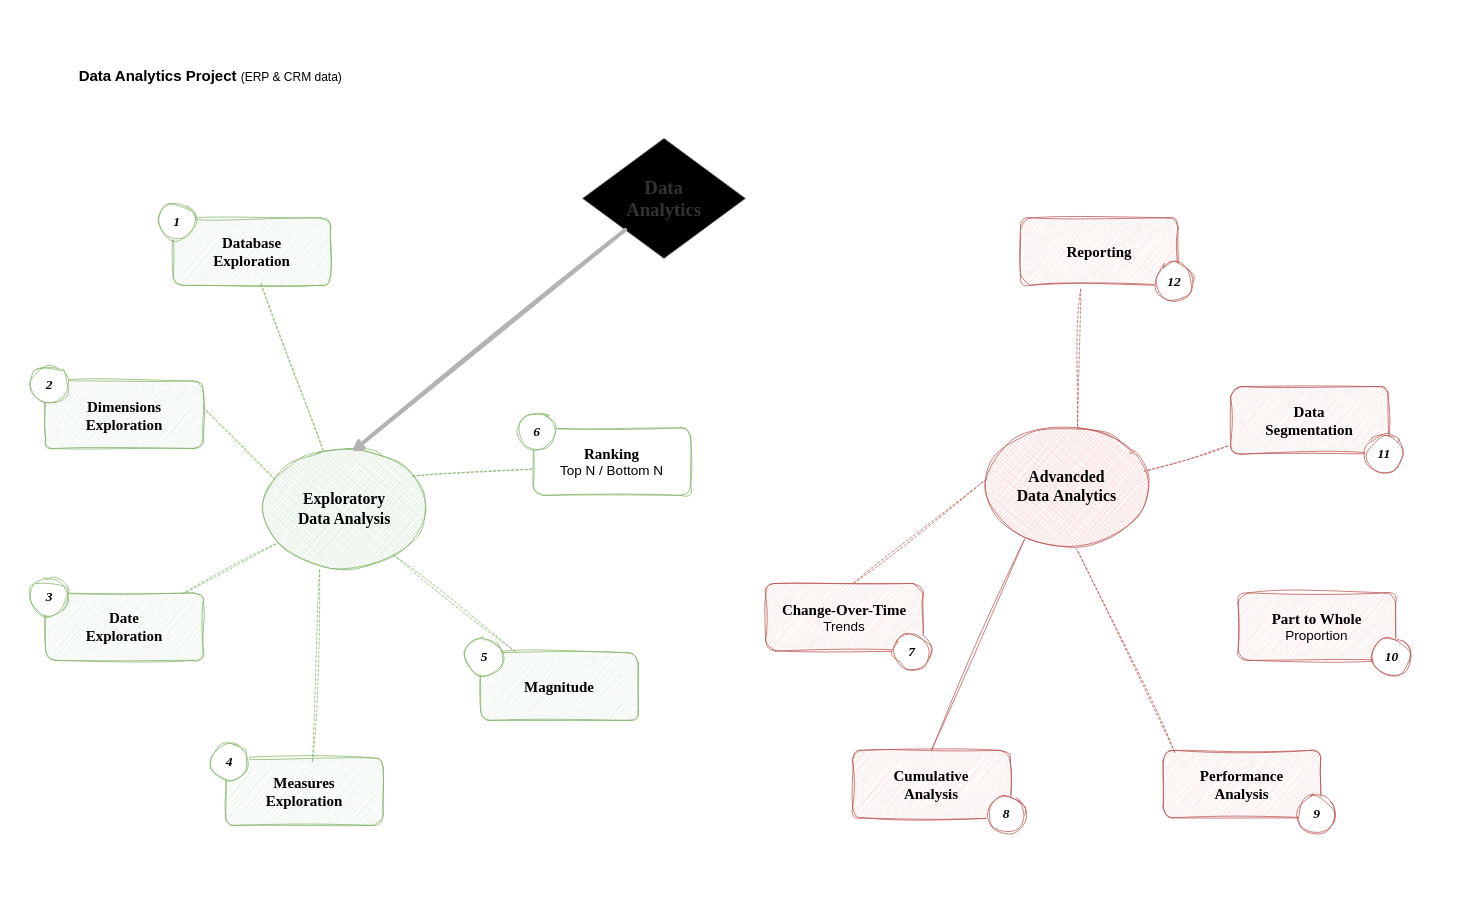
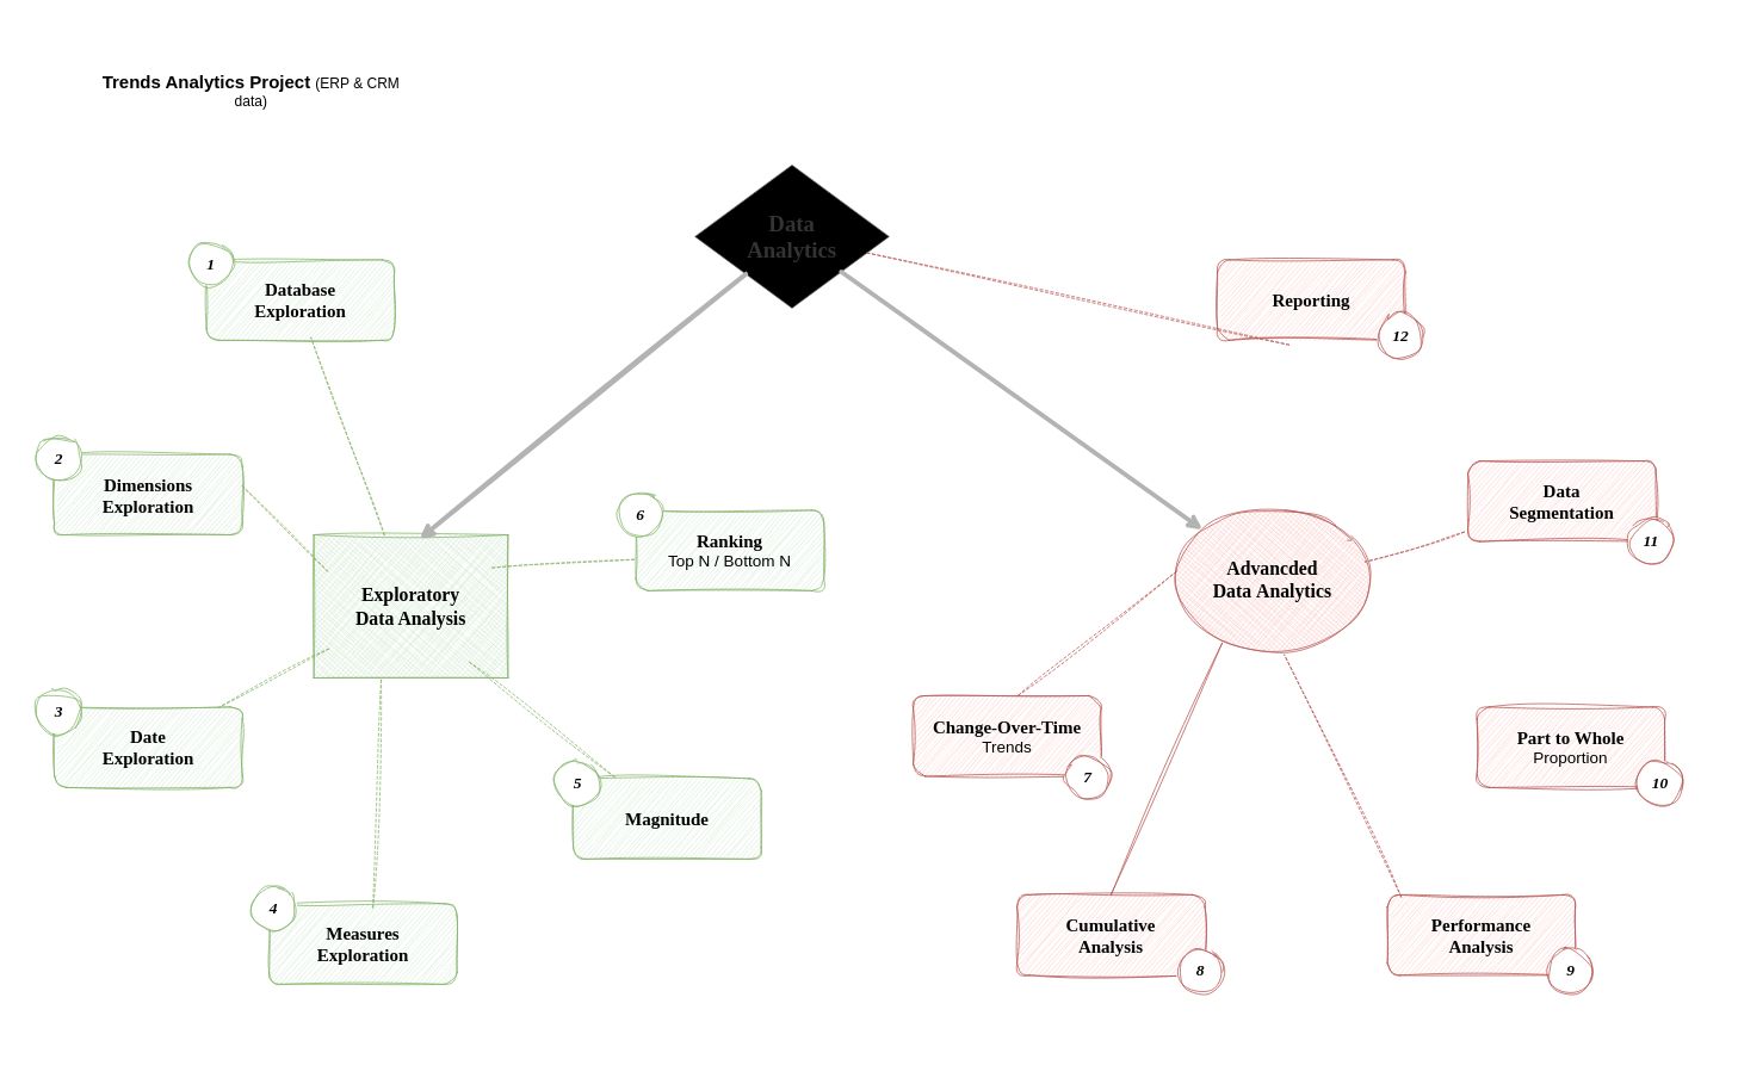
- <mxCell id="2" value="&lt;font style=&quot;&quot;&gt;&lt;b style=&quot;font-size: 20px;&quot;&gt;Data Analytics Project&amp;nbsp;&lt;/b&gt;&lt;font style=&quot;font-size: 16px;&quot;&gt;(ERP &amp;amp; CRM data)&lt;/font&gt;&lt;/font&gt;" style="text;html=1;align=center;verticalAlign=middle;whiteSpace=wrap;rounded=0;" parent="1" vertex="1"><mxGeometry x="100" y="60" width="360" height="80" as="geometry" /></mxCell>
+ <mxCell id="2" value="&lt;font style=&quot;&quot;&gt;&lt;b style=&quot;font-size: 20px;&quot;&gt;Trends Analytics Project&amp;nbsp;&lt;/b&gt;&lt;font style=&quot;font-size: 16px;&quot;&gt;(ERP &amp;amp; CRM data)&lt;/font&gt;&lt;/font&gt;" style="text;html=1;align=center;verticalAlign=middle;whiteSpace=wrap;rounded=0;" parent="1" vertex="1"><mxGeometry x="100" y="60" width="360" height="80" as="geometry" /></mxCell>
+ <mxCell id="47" value="" style="endArrow=classic;html=1;rounded=0;sketch=1;curveFitting=1;jiggle=2;curved=0;strokeWidth=5;strokeColor=#B3B3B3;" edge="1" parent="1" source="3" target="42"><mxGeometry width="50" height="50" relative="1" as="geometry"><mxPoint x="800" y="228" as="sourcePoint" /><mxPoint x="478" y="612" as="targetPoint" /></mxGeometry></mxCell>
- <mxCell id="58" value="" style="endArrow=none;dashed=1;html=1;strokeWidth=1;rounded=0;entryX=0.567;entryY=0.009;entryDx=0;entryDy=0;entryPerimeter=0;exitX=0.381;exitY=1.056;exitDx=0;exitDy=0;sketch=1;curveFitting=1;jiggle=2;fillColor=#f8cecc;strokeColor=#b85450;exitPerimeter=0;" edge="1" parent="1" source="30" target="42"><mxGeometry width="50" height="50" relative="1" as="geometry"><mxPoint x="1646" y="604" as="sourcePoint" /><mxPoint x="1535" y="638" as="targetPoint" /></mxGeometry></mxCell>
+ <mxCell id="58" value="" style="endArrow=none;dashed=1;html=1;strokeWidth=1;rounded=0;exitX=0.381;exitY=1.056;exitDx=0;exitDy=0;sketch=1;curveFitting=1;jiggle=2;fillColor=#f8cecc;strokeColor=#b85450;exitPerimeter=0;" edge="1" parent="1" source="30" target="3"><mxGeometry width="50" height="50" relative="1" as="geometry"><mxPoint x="1646" y="604" as="sourcePoint" /><mxPoint x="1535" y="638" as="targetPoint" /></mxGeometry></mxCell>
- <mxCell id="21" value="&lt;font face=&quot;Comic Sans MS&quot;&gt;&lt;span style=&quot;font-size: 20px;&quot;&gt;&lt;b&gt;Ranking&lt;/b&gt;&lt;/span&gt;&lt;/font&gt;&lt;div&gt;&lt;font style=&quot;font-size: 18px;&quot; face=&quot;Helvetica&quot;&gt;Top N / Bottom N&lt;/font&gt;&lt;/div&gt;" style="rounded=1;whiteSpace=wrap;html=1;sketch=1;curveFitting=1;jiggle=2;fillColor=#ffffff;strokeColor=#82b366;fillStyle=hatch;" vertex="1" parent="20"><mxGeometry x="20" y="20" width="210" height="90" as="geometry" /></mxCell>
+ <mxCell id="21" value="&lt;font face=&quot;Comic Sans MS&quot;&gt;&lt;span style=&quot;font-size: 20px;&quot;&gt;&lt;b&gt;Ranking&lt;/b&gt;&lt;/span&gt;&lt;/font&gt;&lt;div&gt;&lt;font style=&quot;font-size: 18px;&quot; face=&quot;Helvetica&quot;&gt;Top N / Bottom N&lt;/font&gt;&lt;/div&gt;" style="rounded=1;whiteSpace=wrap;html=1;sketch=1;curveFitting=1;jiggle=2;fillColor=#d5e8d4;strokeColor=#82b366;fillStyle=hatch;" vertex="1" parent="20"><mxGeometry x="20" y="20" width="210" height="90" as="geometry" /></mxCell>
- <mxCell id="4" value="&lt;font style=&quot;font-size: 21px;&quot; face=&quot;Comic Sans MS&quot;&gt;&lt;b&gt;Exploratory&lt;/b&gt;&lt;/font&gt;&lt;div&gt;&lt;font style=&quot;font-size: 21px;&quot; face=&quot;Comic Sans MS&quot;&gt;&lt;b&gt;Data Analysis&lt;/b&gt;&lt;/font&gt;&lt;/div&gt;" style="ellipse;whiteSpace=wrap;html=1;sketch=1;curveFitting=1;jiggle=2;fillColor=#d5e8d4;strokeColor=#82b366;gradientColor=none;fillStyle=cross-hatch;fontStyle=0" vertex="1" parent="1"><mxGeometry x="350" y="597.5" width="217" height="160" as="geometry" /></mxCell>
+ <mxCell id="4" value="&lt;font style=&quot;font-size: 21px;&quot; face=&quot;Comic Sans MS&quot;&gt;&lt;b&gt;Exploratory&lt;/b&gt;&lt;/font&gt;&lt;div&gt;&lt;font style=&quot;font-size: 21px;&quot; face=&quot;Comic Sans MS&quot;&gt;&lt;b&gt;Data Analysis&lt;/b&gt;&lt;/font&gt;&lt;/div&gt;" style="whiteSpace=wrap;html=1;sketch=1;curveFitting=1;jiggle=2;fillColor=#d5e8d4;strokeColor=#82b366;gradientColor=none;fillStyle=cross-hatch;fontStyle=0;rounded=0;" vertex="1" parent="1"><mxGeometry x="350" y="597.5" width="217" height="160" as="geometry" /></mxCell>
